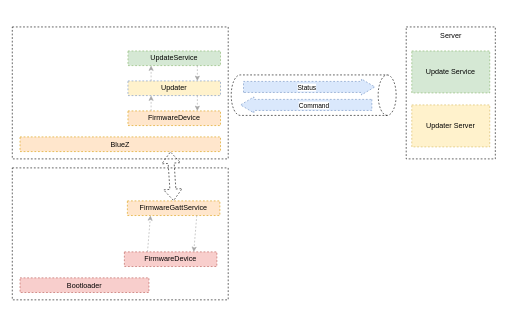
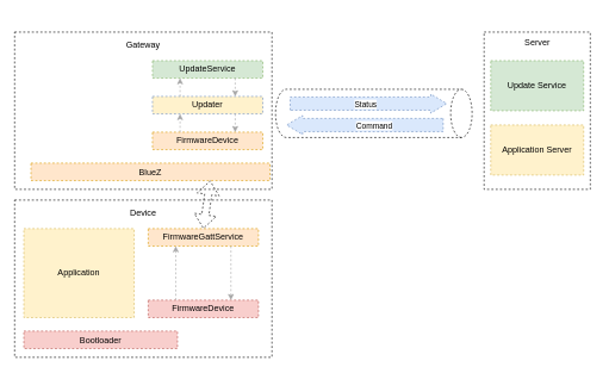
+ <mxCell id="24" value="Gateway" style="text;html=1;strokeColor=none;fillColor=none;align=center;verticalAlign=middle;whiteSpace=wrap;rounded=0;dashed=1;" vertex="1" parent="22"><mxGeometry width="360" height="36.667" as="geometry" /></mxCell>
- <mxCell id="17" value="Updater Server" style="rounded=0;whiteSpace=wrap;html=1;dashed=1;fillColor=#fff2cc;strokeColor=#d6b656;" vertex="1" parent="13"><mxGeometry x="9.29" y="130" width="130" height="70" as="geometry" /></mxCell>
+ <mxCell id="17" value="Application Server" style="rounded=0;whiteSpace=wrap;html=1;dashed=1;fillColor=#fff2cc;strokeColor=#d6b656;" vertex="1" parent="13"><mxGeometry x="9.29" y="130" width="130" height="70" as="geometry" /></mxCell>
- <mxCell id="25" value="BlueZ" style="rounded=0;whiteSpace=wrap;html=1;dashed=1;fillColor=#ffe6cc;strokeColor=#d79b00;" vertex="1" parent="22"><mxGeometry x="12.857" y="183.333" width="334.286" height="24.444" as="geometry" /></mxCell>
+ <mxCell id="25" value="BlueZ" style="rounded=0;whiteSpace=wrap;html=1;dashed=1;fillColor=#ffe6cc;strokeColor=#d79b00;" vertex="1" parent="22"><mxGeometry x="22.857" y="183.333" width="334.286" height="24.444" as="geometry" /></mxCell>
+ <mxCell id="5" value="Device" style="text;html=1;strokeColor=none;fillColor=none;align=center;verticalAlign=middle;whiteSpace=wrap;rounded=0;dashed=1;" vertex="1" parent="3"><mxGeometry width="360" height="36.667" as="geometry" /></mxCell>
- <mxCell id="9" value="FirmwareGattService" style="rounded=0;whiteSpace=wrap;html=1;dashed=1;fillColor=#ffe6cc;strokeColor=#d79b00;" vertex="1" parent="3"><mxGeometry x="191.857" y="55.001" width="154.286" height="24.444" as="geometry" /></mxCell>
+ <mxCell id="9" value="FirmwareGattService" style="rounded=0;whiteSpace=wrap;html=1;dashed=1;fillColor=#ffe6cc;strokeColor=#d79b00;" vertex="1" parent="3"><mxGeometry x="186.857" y="40.001" width="154.286" height="24.444" as="geometry" /></mxCell>
+ <mxCell id="7" value="Application" style="rounded=0;whiteSpace=wrap;html=1;dashed=1;fillColor=#fff2cc;strokeColor=#d6b656;" vertex="1" parent="3"><mxGeometry x="12.86" y="40" width="154.29" height="124.45" as="geometry" /></mxCell>
